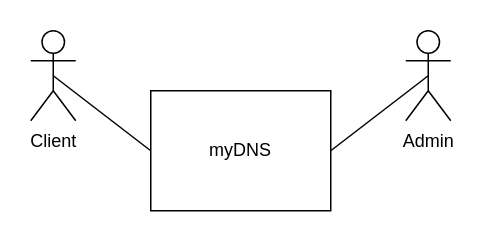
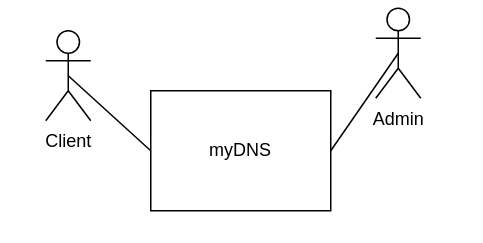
- <mxCell id="2" value="Client" style="shape=umlActor;verticalLabelPosition=bottom;labelBackgroundColor=#ffffff;verticalAlign=top;html=1;outlineConnect=0;" vertex="1" parent="1"><mxGeometry x="20" y="20" width="30" height="60" as="geometry" /></mxCell>
+ <mxCell id="2" value="Client" style="shape=umlActor;verticalLabelPosition=bottom;labelBackgroundColor=#ffffff;verticalAlign=top;html=1;outlineConnect=0;" vertex="1" parent="1"><mxGeometry x="30" y="20" width="30" height="60" as="geometry" /></mxCell>
- <mxCell id="4" value="Admin" style="shape=umlActor;verticalLabelPosition=bottom;labelBackgroundColor=#ffffff;verticalAlign=top;html=1;outlineConnect=0;" vertex="1" parent="1"><mxGeometry x="270" y="20" width="30" height="60" as="geometry" /></mxCell>
+ <mxCell id="4" value="Admin" style="shape=umlActor;verticalLabelPosition=bottom;labelBackgroundColor=#ffffff;verticalAlign=top;html=1;outlineConnect=0;" vertex="1" parent="1"><mxGeometry x="250" y="5" width="30" height="60" as="geometry" /></mxCell>
